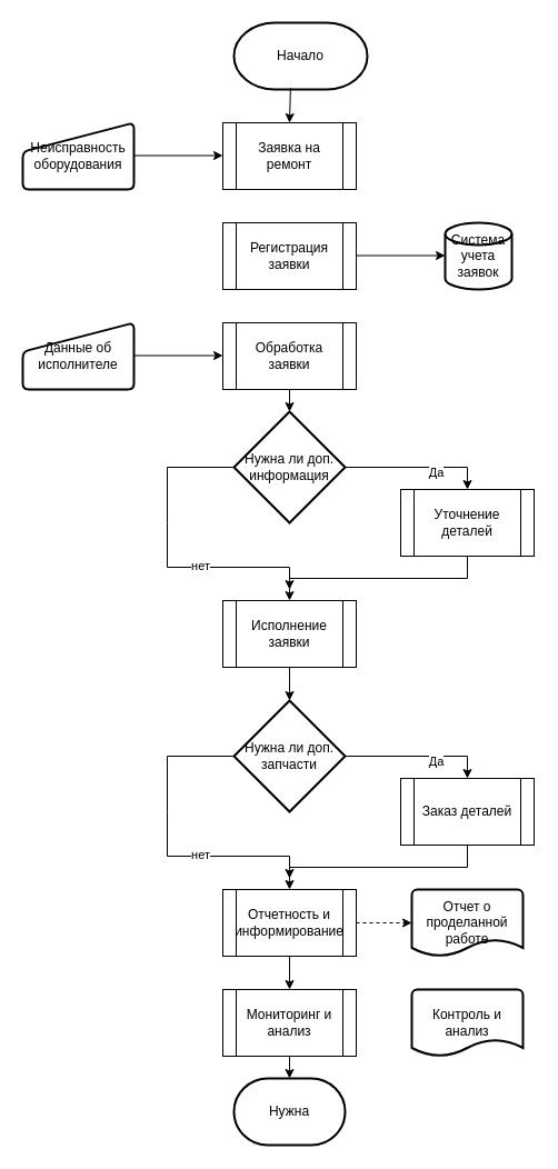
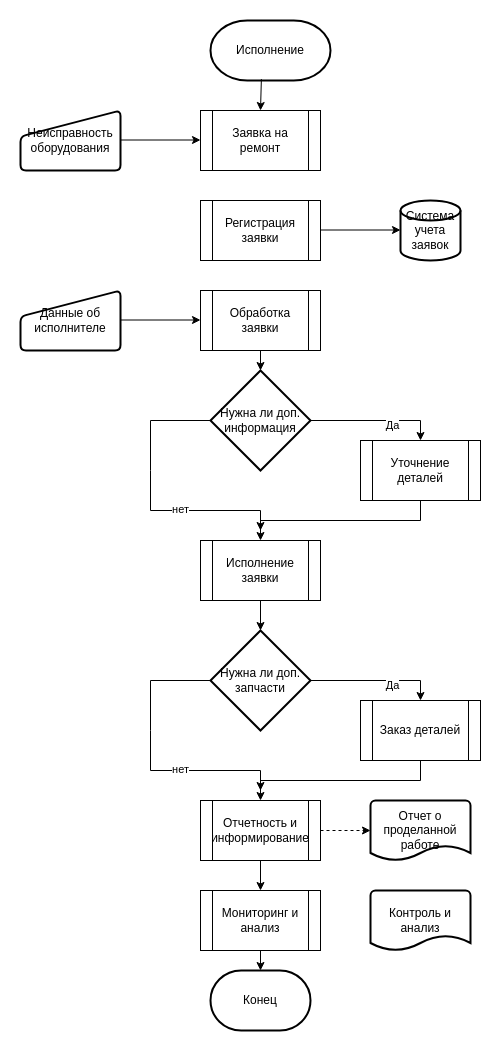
- <mxCell id="34" value="Начало" style="strokeWidth=2;html=1;shape=mxgraph.flowchart.terminator;whiteSpace=wrap;" vertex="1" parent="1"><mxGeometry x="210" y="20" width="120" height="60" as="geometry" /></mxCell>
+ <mxCell id="34" value="Исполнение" style="strokeWidth=2;html=1;shape=mxgraph.flowchart.terminator;whiteSpace=wrap;" vertex="1" parent="1"><mxGeometry x="210" y="20" width="120" height="60" as="geometry" /></mxCell>
- <mxCell id="36" value="Нужна" style="strokeWidth=2;html=1;shape=mxgraph.flowchart.terminator;whiteSpace=wrap;" vertex="1" parent="1"><mxGeometry x="210" y="970" width="100" height="60" as="geometry" /></mxCell>
+ <mxCell id="36" value="Конец" style="strokeWidth=2;html=1;shape=mxgraph.flowchart.terminator;whiteSpace=wrap;" vertex="1" parent="1"><mxGeometry x="210" y="970" width="100" height="60" as="geometry" /></mxCell>
